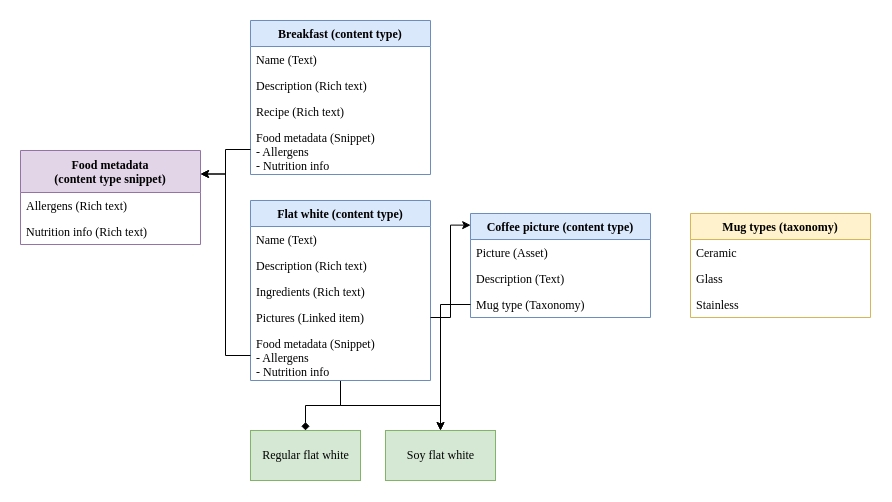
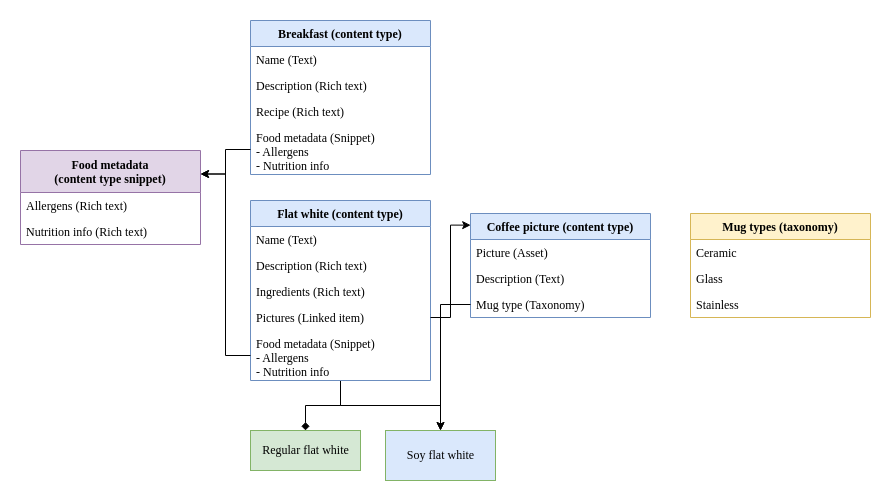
- <mxCell id="18" value="Regular flat white" style="html=1;fillColor=#d5e8d4;strokeColor=#82b366;fontFamily=Work Sans;" parent="1" vertex="1"><mxGeometry x="250" y="430" width="110" height="50" as="geometry" /></mxCell>
+ <mxCell id="18" value="Regular flat white" style="html=1;fillColor=#d5e8d4;strokeColor=#82b366;fontFamily=Work Sans;" parent="1" vertex="1"><mxGeometry x="250" y="430" width="110" height="40" as="geometry" /></mxCell>
- <mxCell id="19" value="Soy flat white" style="html=1;fillColor=#d5e8d4;strokeColor=#82b366;fontFamily=Work Sans;" parent="1" vertex="1"><mxGeometry x="385" y="430" width="110" height="50" as="geometry" /></mxCell>
+ <mxCell id="19" value="Soy flat white" style="html=1;fillColor=#dae8fc;strokeColor=#82b366;fontFamily=Work Sans;" parent="1" vertex="1"><mxGeometry x="385" y="430" width="110" height="50" as="geometry" /></mxCell>
